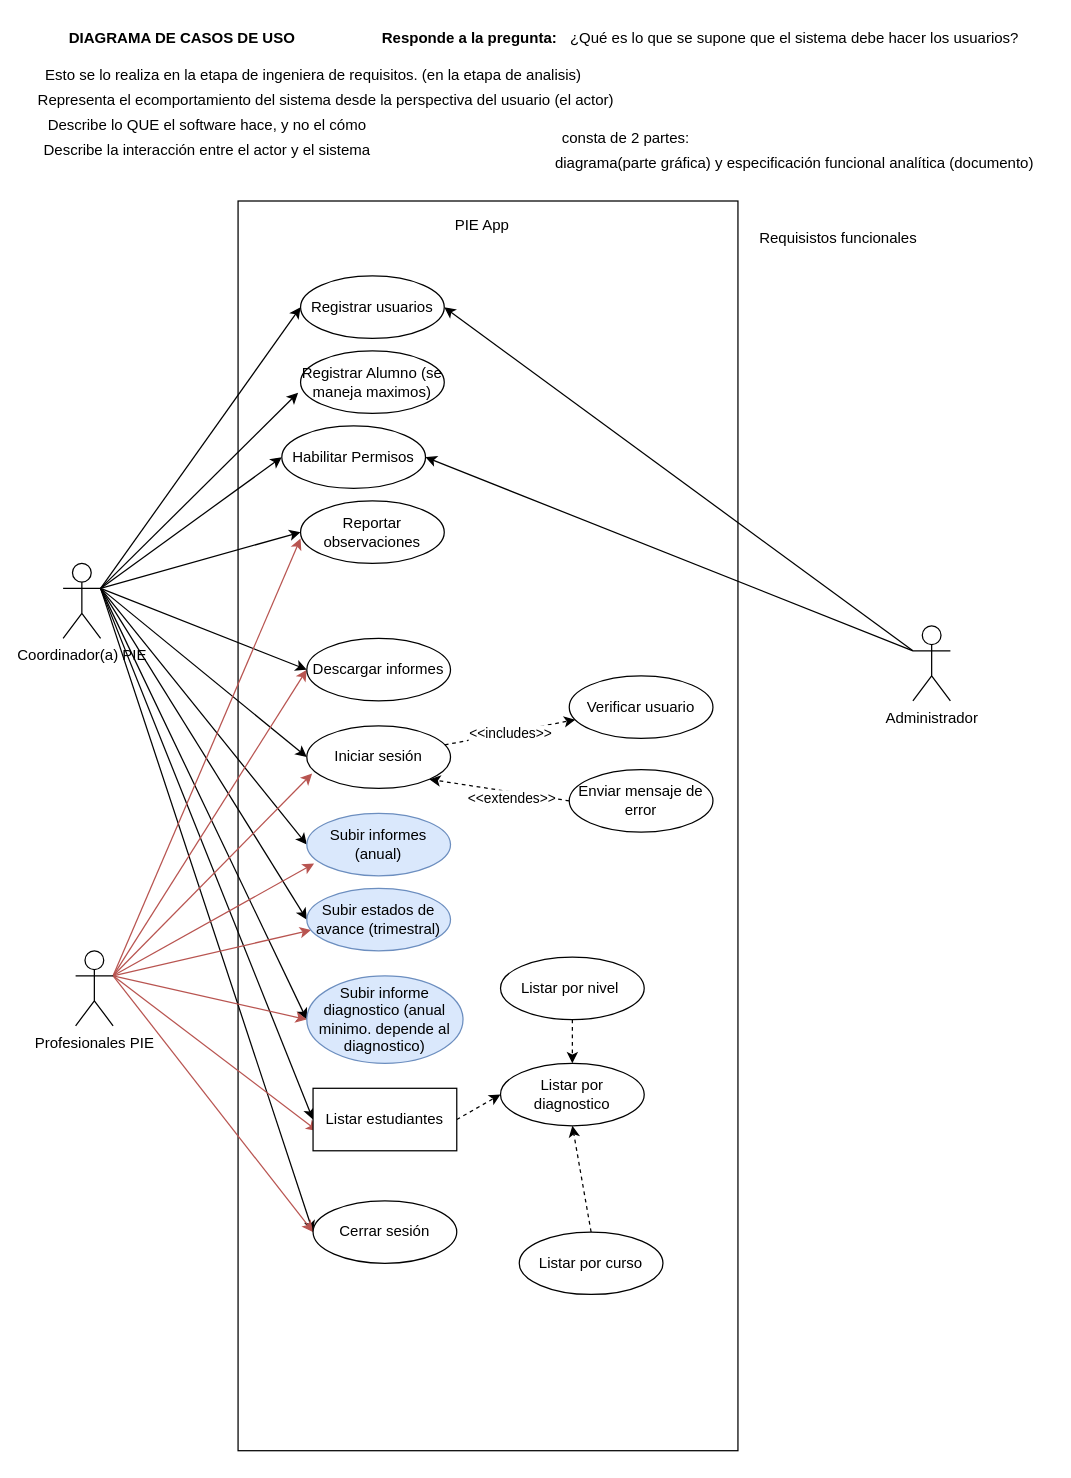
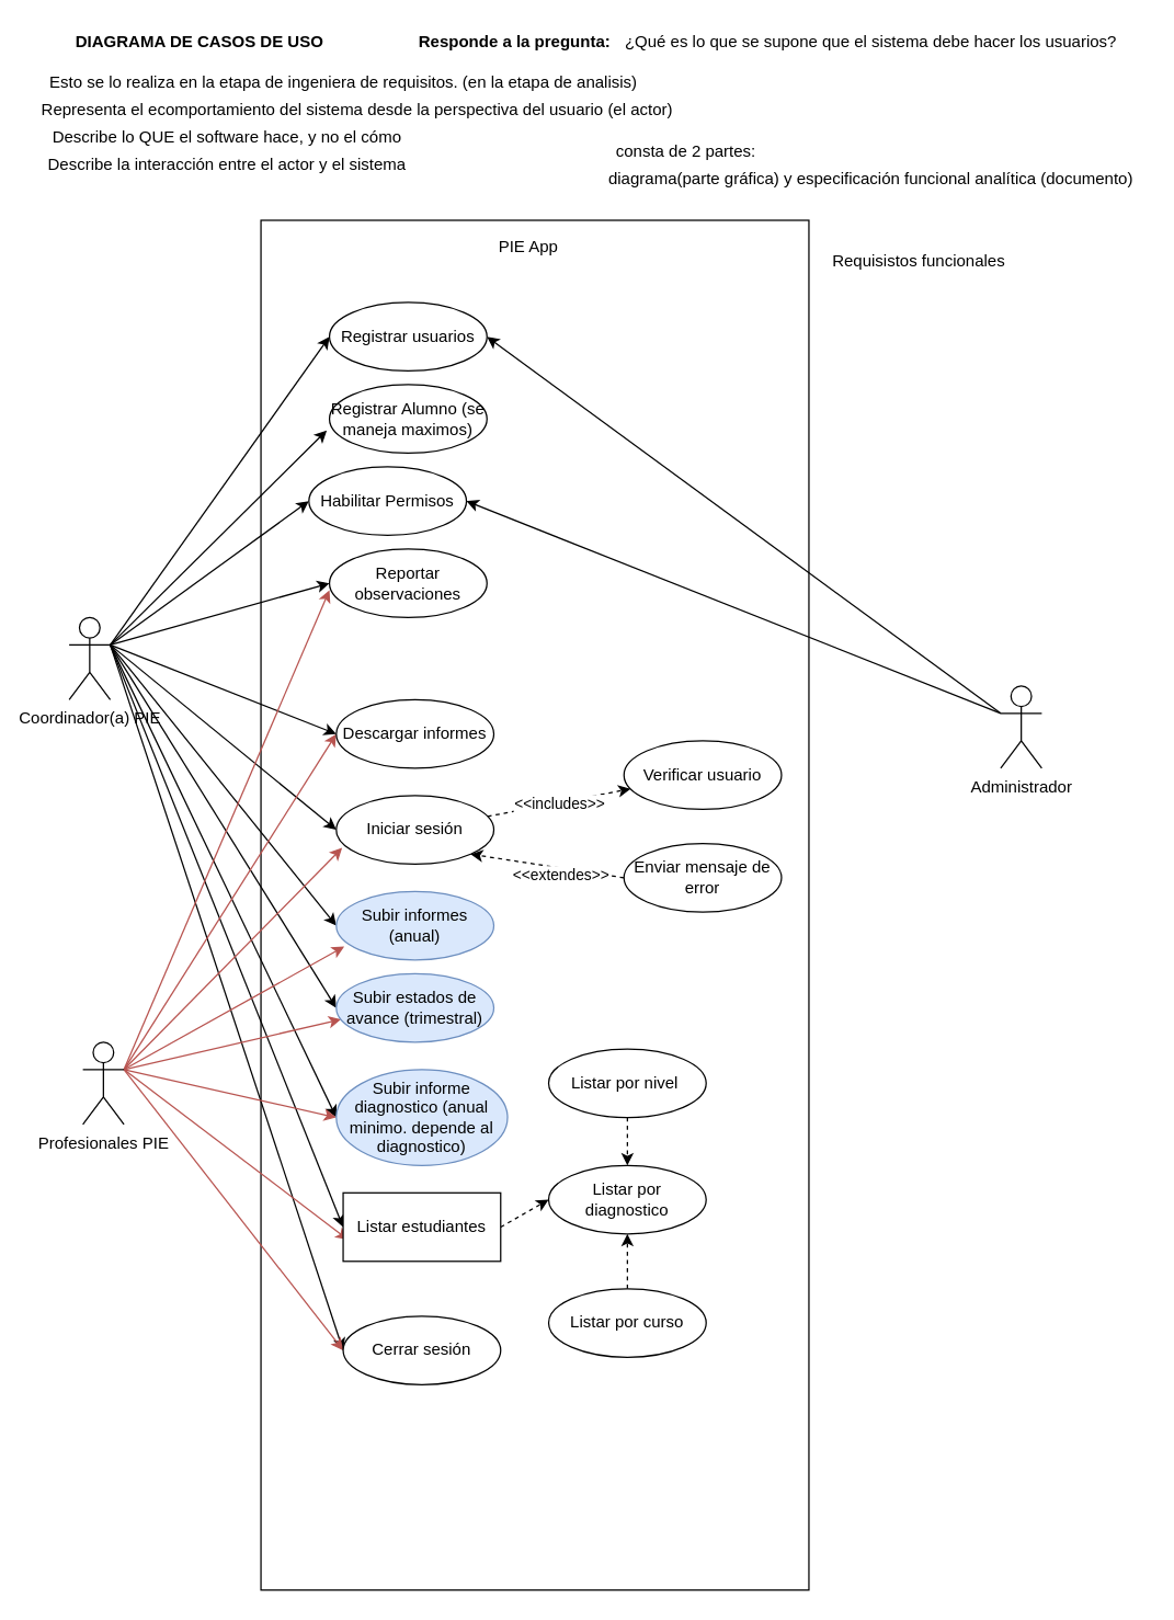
- <mxCell id="54" value="Listar por curso" style="ellipse;whiteSpace=wrap;html=1;" parent="1" vertex="1"><mxGeometry x="415" y="985" width="115" height="50" as="geometry" /></mxCell>
+ <mxCell id="54" value="Listar por curso" style="ellipse;whiteSpace=wrap;html=1;" parent="1" vertex="1"><mxGeometry x="400" y="940" width="115" height="50" as="geometry" /></mxCell>
